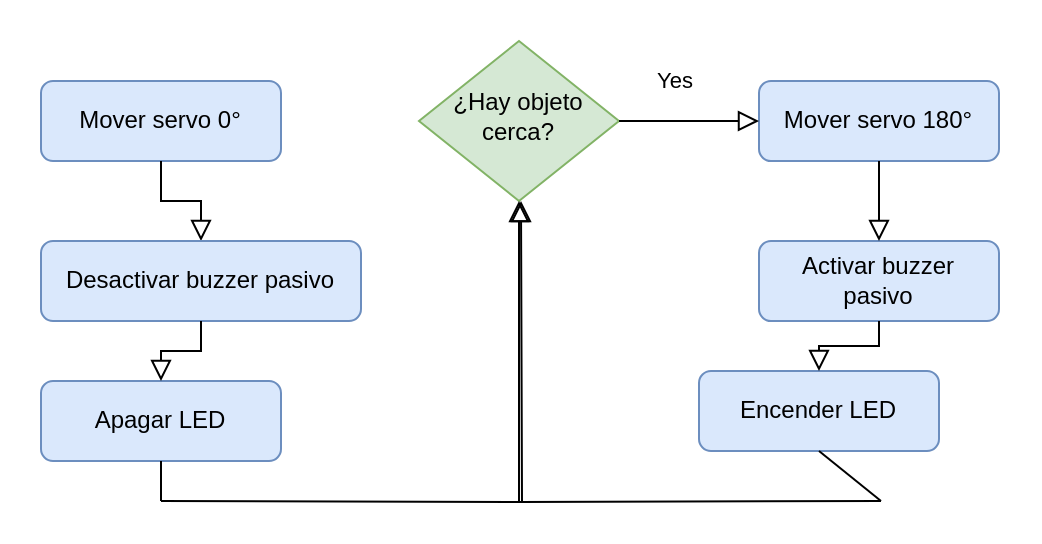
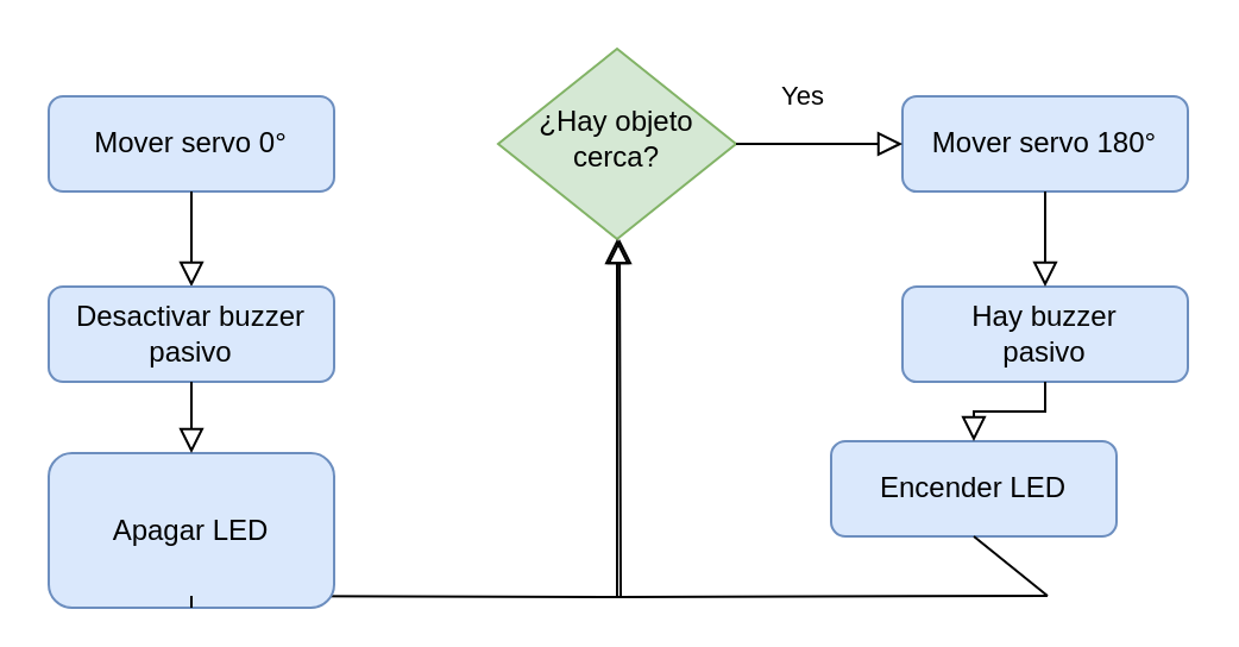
- <mxCell id="12" value="Desactivar buzzer pasivo" style="rounded=1;whiteSpace=wrap;html=1;fontSize=12;glass=0;strokeWidth=1;shadow=0;fillColor=#dae8fc;strokeColor=#6c8ebf;" vertex="1" parent="1"><mxGeometry x="20" y="120" width="160" height="40" as="geometry" /></mxCell>
+ <mxCell id="12" value="Desactivar buzzer pasivo" style="rounded=1;whiteSpace=wrap;html=1;fontSize=12;glass=0;strokeWidth=1;shadow=0;fillColor=#dae8fc;strokeColor=#6c8ebf;" vertex="1" parent="1"><mxGeometry x="20" y="120" width="120" height="40" as="geometry" /></mxCell>
- <mxCell id="6" value="Activar buzzer &lt;br&gt;pasivo" style="rounded=1;whiteSpace=wrap;html=1;fontSize=12;glass=0;strokeWidth=1;shadow=0;fillColor=#dae8fc;strokeColor=#6c8ebf;" vertex="1" parent="1"><mxGeometry x="379" y="120" width="120" height="40" as="geometry" /></mxCell>
+ <mxCell id="6" value="Hay buzzer &lt;br&gt;pasivo" style="rounded=1;whiteSpace=wrap;html=1;fontSize=12;glass=0;strokeWidth=1;shadow=0;fillColor=#dae8fc;strokeColor=#6c8ebf;" vertex="1" parent="1"><mxGeometry x="379" y="120" width="120" height="40" as="geometry" /></mxCell>
- <mxCell id="14" value="Apagar LED" style="rounded=1;whiteSpace=wrap;html=1;fontSize=12;glass=0;strokeWidth=1;shadow=0;fillColor=#dae8fc;strokeColor=#6c8ebf;" vertex="1" parent="1"><mxGeometry x="20" y="190" width="120" height="40" as="geometry" /></mxCell>
+ <mxCell id="14" value="Apagar LED" style="rounded=1;whiteSpace=wrap;html=1;fontSize=12;glass=0;strokeWidth=1;shadow=0;fillColor=#dae8fc;strokeColor=#6c8ebf;" vertex="1" parent="1"><mxGeometry x="20" y="190" width="120" height="65" as="geometry" /></mxCell>
